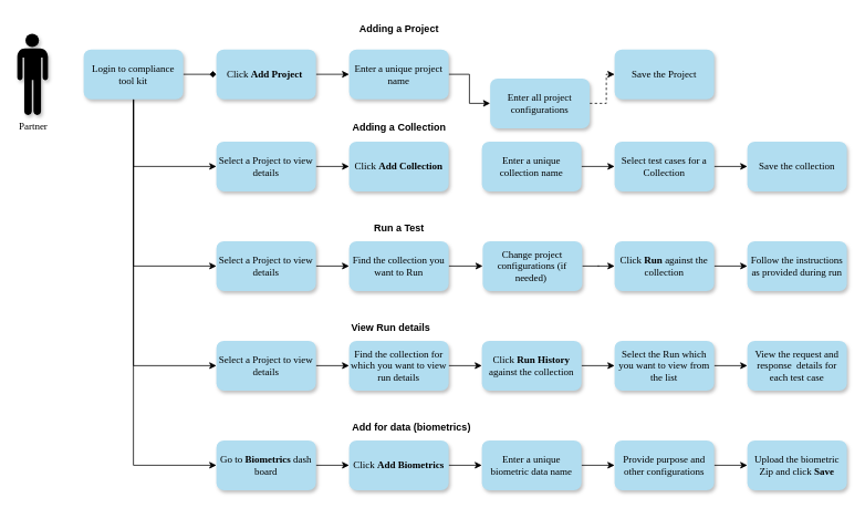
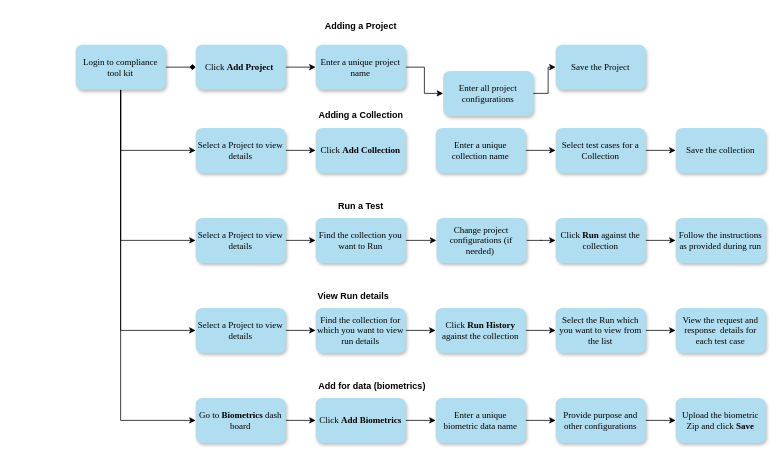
- <mxCell id="2" value="Partner" style="shape=mxgraph.signs.people.man_1;html=1;pointerEvents=1;fillColor=#000000;strokeColor=none;verticalLabelPosition=bottom;verticalAlign=top;align=center;fontFamily=Verdana;shadow=1;" parent="1" vertex="1"><mxGeometry x="20" y="40" width="37" height="98" as="geometry" /></mxCell>
- <mxCell id="11" style="edgeStyle=orthogonalEdgeStyle;rounded=0;orthogonalLoop=1;jettySize=auto;html=1;exitX=1;exitY=0.5;exitDx=0;exitDy=0;entryX=0;entryY=0.5;entryDx=0;entryDy=0;fontFamily=Verdana;dashed=1;" parent="1" source="12" target="13" edge="1"><mxGeometry relative="1" as="geometry" /></mxCell>
+ <mxCell id="11" style="edgeStyle=orthogonalEdgeStyle;rounded=0;orthogonalLoop=1;jettySize=auto;html=1;exitX=1;exitY=0.5;exitDx=0;exitDy=0;entryX=0;entryY=0.5;entryDx=0;entryDy=0;fontFamily=Verdana;" parent="1" source="12" target="13" edge="1"><mxGeometry relative="1" as="geometry" /></mxCell>
